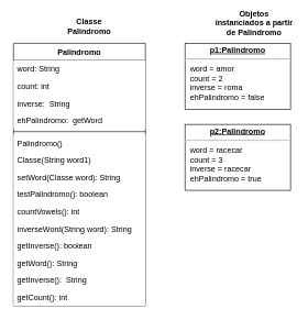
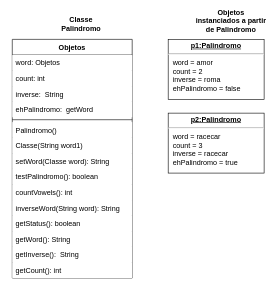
- <mxCell id="2" value="Palindromo" style="swimlane;fontStyle=1;align=center;verticalAlign=top;childLayout=stackLayout;horizontal=1;startSize=26;horizontalStack=0;resizeParent=1;resizeParentMax=0;resizeLast=0;collapsible=1;marginBottom=0;fillColor=default;" parent="1" vertex="1"><mxGeometry x="20" y="65" width="200" height="398" as="geometry"><mxRectangle x="140" y="80" width="110" height="30" as="alternateBounds" /></mxGeometry></mxCell>
+ <mxCell id="2" value="Objetos" style="swimlane;fontStyle=1;align=center;verticalAlign=top;childLayout=stackLayout;horizontal=1;startSize=26;horizontalStack=0;resizeParent=1;resizeParentMax=0;resizeLast=0;collapsible=1;marginBottom=0;fillColor=default;" parent="1" vertex="1"><mxGeometry x="20" y="65" width="200" height="398" as="geometry"><mxRectangle x="140" y="80" width="110" height="30" as="alternateBounds" /></mxGeometry></mxCell>
- <mxCell id="3" value="word: String" style="text;strokeColor=none;fillColor=default;align=left;verticalAlign=top;spacingLeft=4;spacingRight=4;overflow=hidden;rotatable=0;points=[[0,0.5],[1,0.5]];portConstraint=eastwest;" parent="2" vertex="1"><mxGeometry y="26" width="200" height="26" as="geometry" /></mxCell>
+ <mxCell id="3" value="word: Objetos" style="text;strokeColor=none;fillColor=default;align=left;verticalAlign=top;spacingLeft=4;spacingRight=4;overflow=hidden;rotatable=0;points=[[0,0.5],[1,0.5]];portConstraint=eastwest;" parent="2" vertex="1"><mxGeometry y="26" width="200" height="26" as="geometry" /></mxCell>
- <mxCell id="14" value="getInverse(): boolean" style="text;strokeColor=none;fillColor=default;align=left;verticalAlign=top;spacingLeft=4;spacingRight=4;overflow=hidden;rotatable=0;points=[[0,0.5],[1,0.5]];portConstraint=eastwest;" parent="2" vertex="1"><mxGeometry y="294" width="200" height="26" as="geometry" /></mxCell>
+ <mxCell id="14" value="getStatus(): boolean" style="text;strokeColor=none;fillColor=default;align=left;verticalAlign=top;spacingLeft=4;spacingRight=4;overflow=hidden;rotatable=0;points=[[0,0.5],[1,0.5]];portConstraint=eastwest;" parent="2" vertex="1"><mxGeometry y="294" width="200" height="26" as="geometry" /></mxCell>
